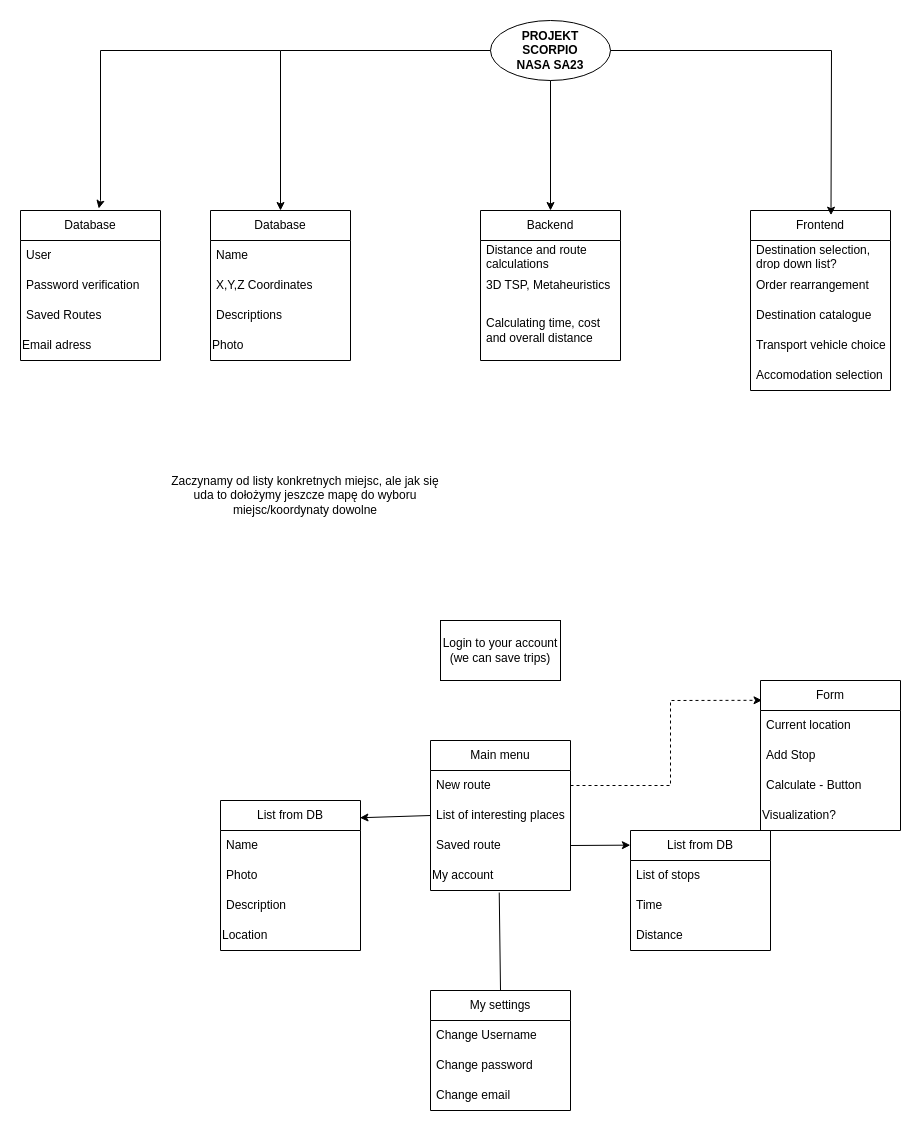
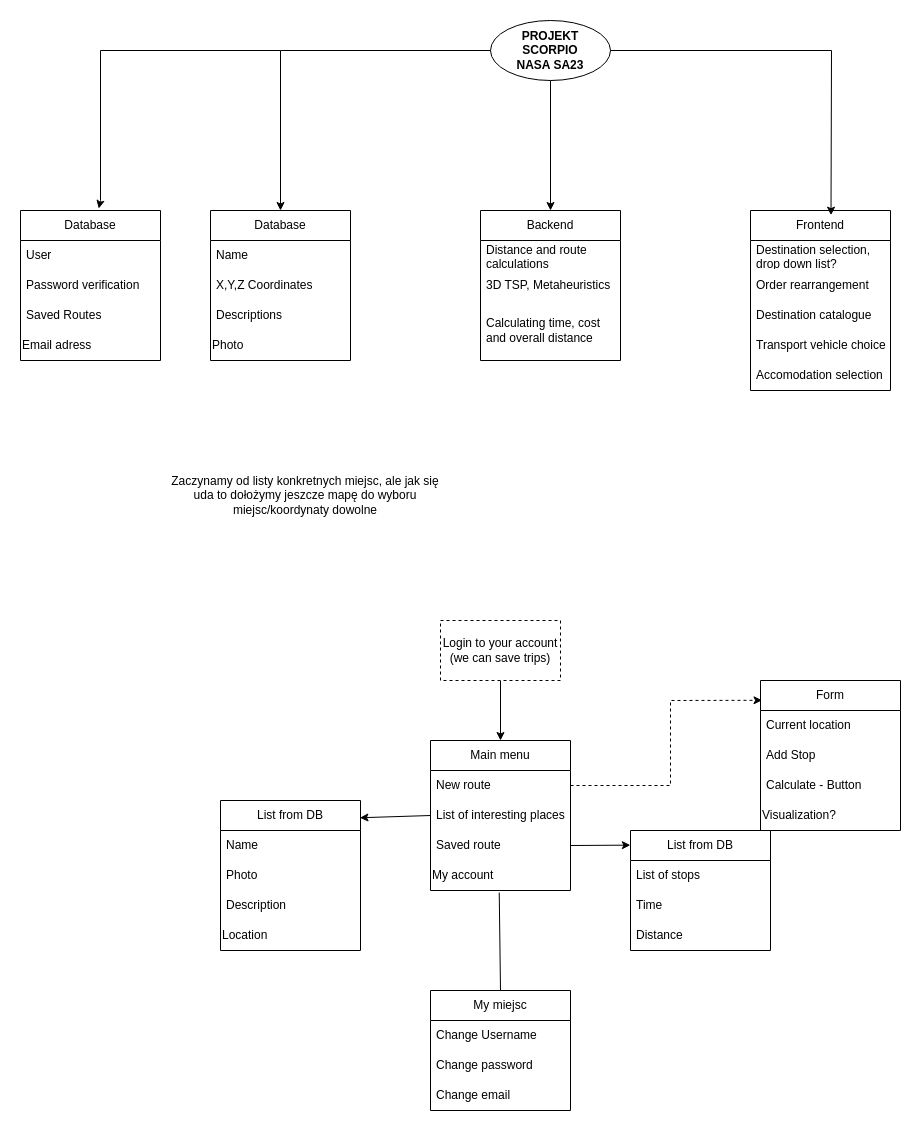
- <mxCell id="23" value="Login to your account (we can save trips)" style="rounded=0;whiteSpace=wrap;html=1;" vertex="1" parent="1"><mxGeometry x="440" y="620" width="120" height="60" as="geometry" /></mxCell>
+ <mxCell id="23" value="Login to your account (we can save trips)" style="rounded=0;whiteSpace=wrap;html=1;dashed=1;" vertex="1" parent="1"><mxGeometry x="440" y="620" width="120" height="60" as="geometry" /></mxCell>
+ <mxCell id="22" value="" style="edgeStyle=orthogonalEdgeStyle;rounded=0;orthogonalLoop=1;jettySize=auto;html=1;entryX=0.5;entryY=0;entryDx=0;entryDy=0;" edge="1" parent="1" source="23" target="24"><mxGeometry relative="1" as="geometry"><mxPoint x="500" y="780" as="targetPoint" /></mxGeometry></mxCell>
- <mxCell id="53" value="My settings" style="swimlane;fontStyle=0;childLayout=stackLayout;horizontal=1;startSize=30;horizontalStack=0;resizeParent=1;resizeParentMax=0;resizeLast=0;collapsible=1;marginBottom=0;whiteSpace=wrap;html=1;" vertex="1" parent="1"><mxGeometry x="430" y="990" width="140" height="120" as="geometry" /></mxCell>
+ <mxCell id="53" value="My miejsc" style="swimlane;fontStyle=0;childLayout=stackLayout;horizontal=1;startSize=30;horizontalStack=0;resizeParent=1;resizeParentMax=0;resizeLast=0;collapsible=1;marginBottom=0;whiteSpace=wrap;html=1;" vertex="1" parent="1"><mxGeometry x="430" y="990" width="140" height="120" as="geometry" /></mxCell>
